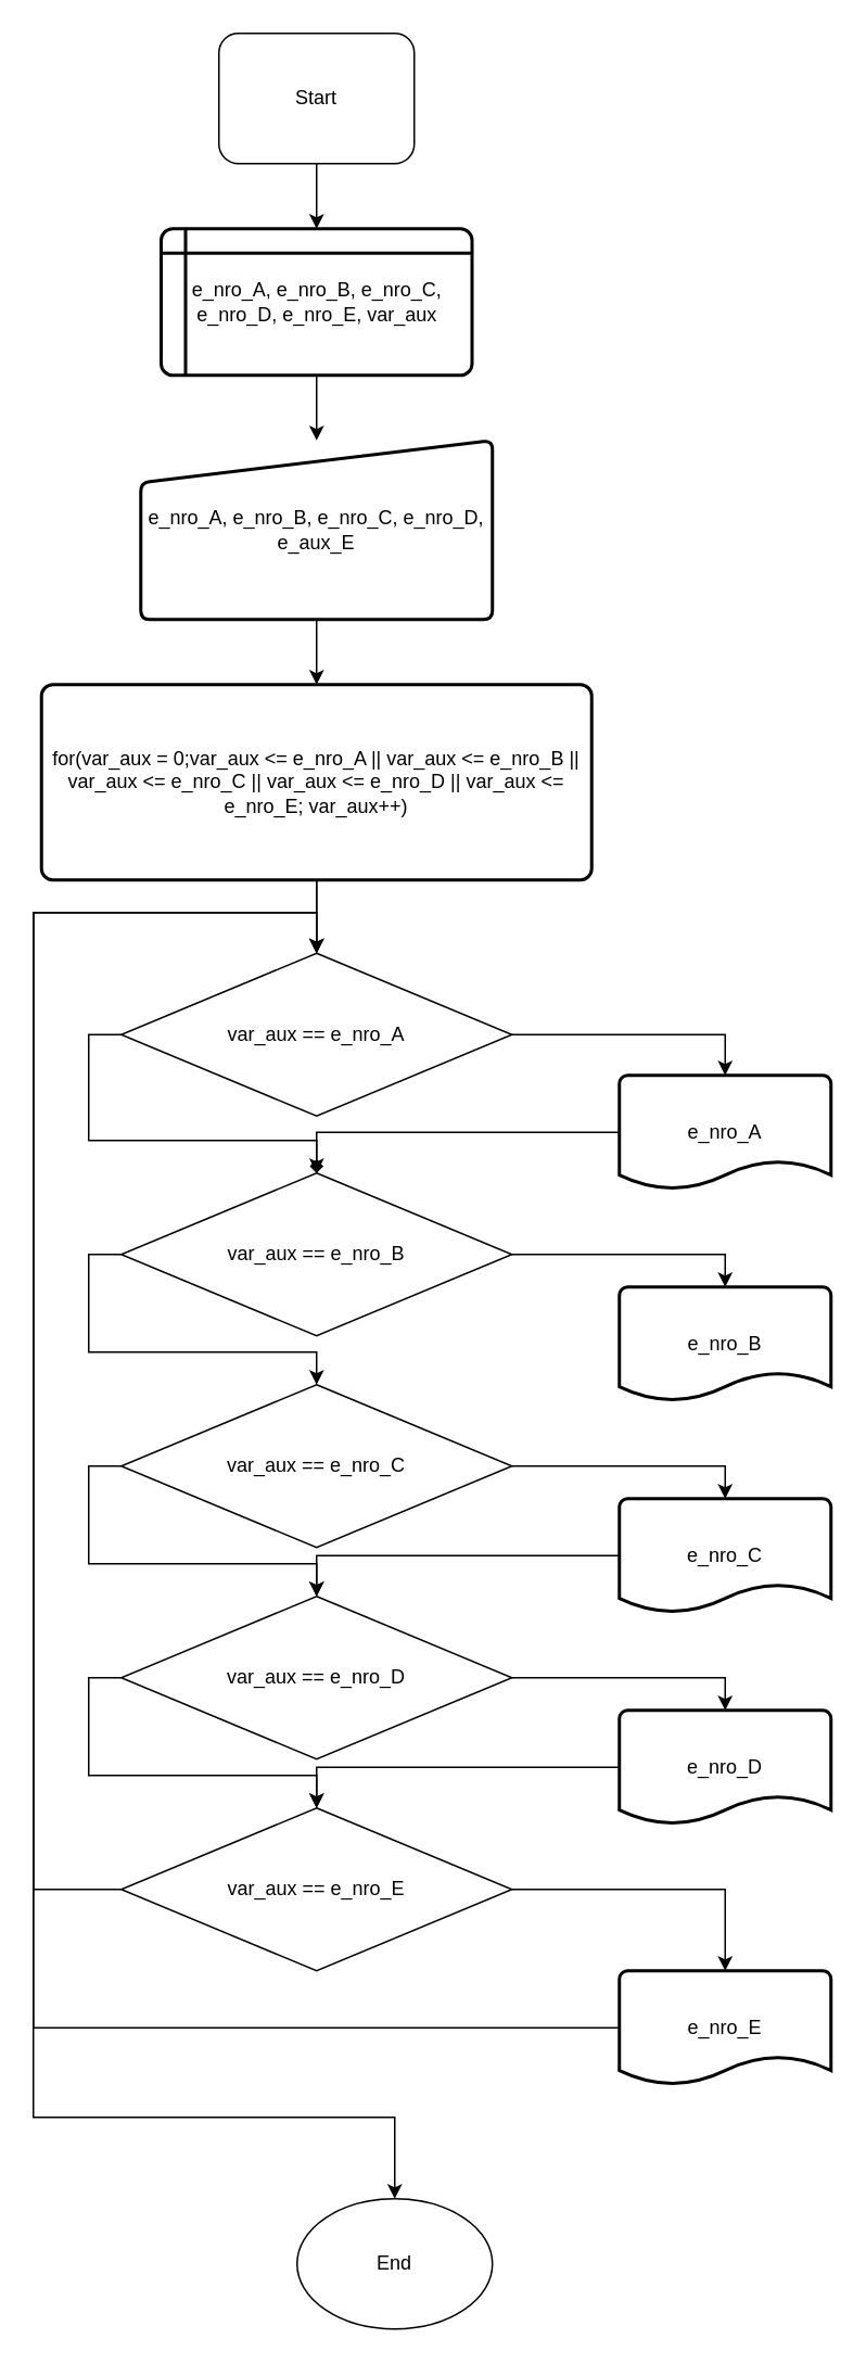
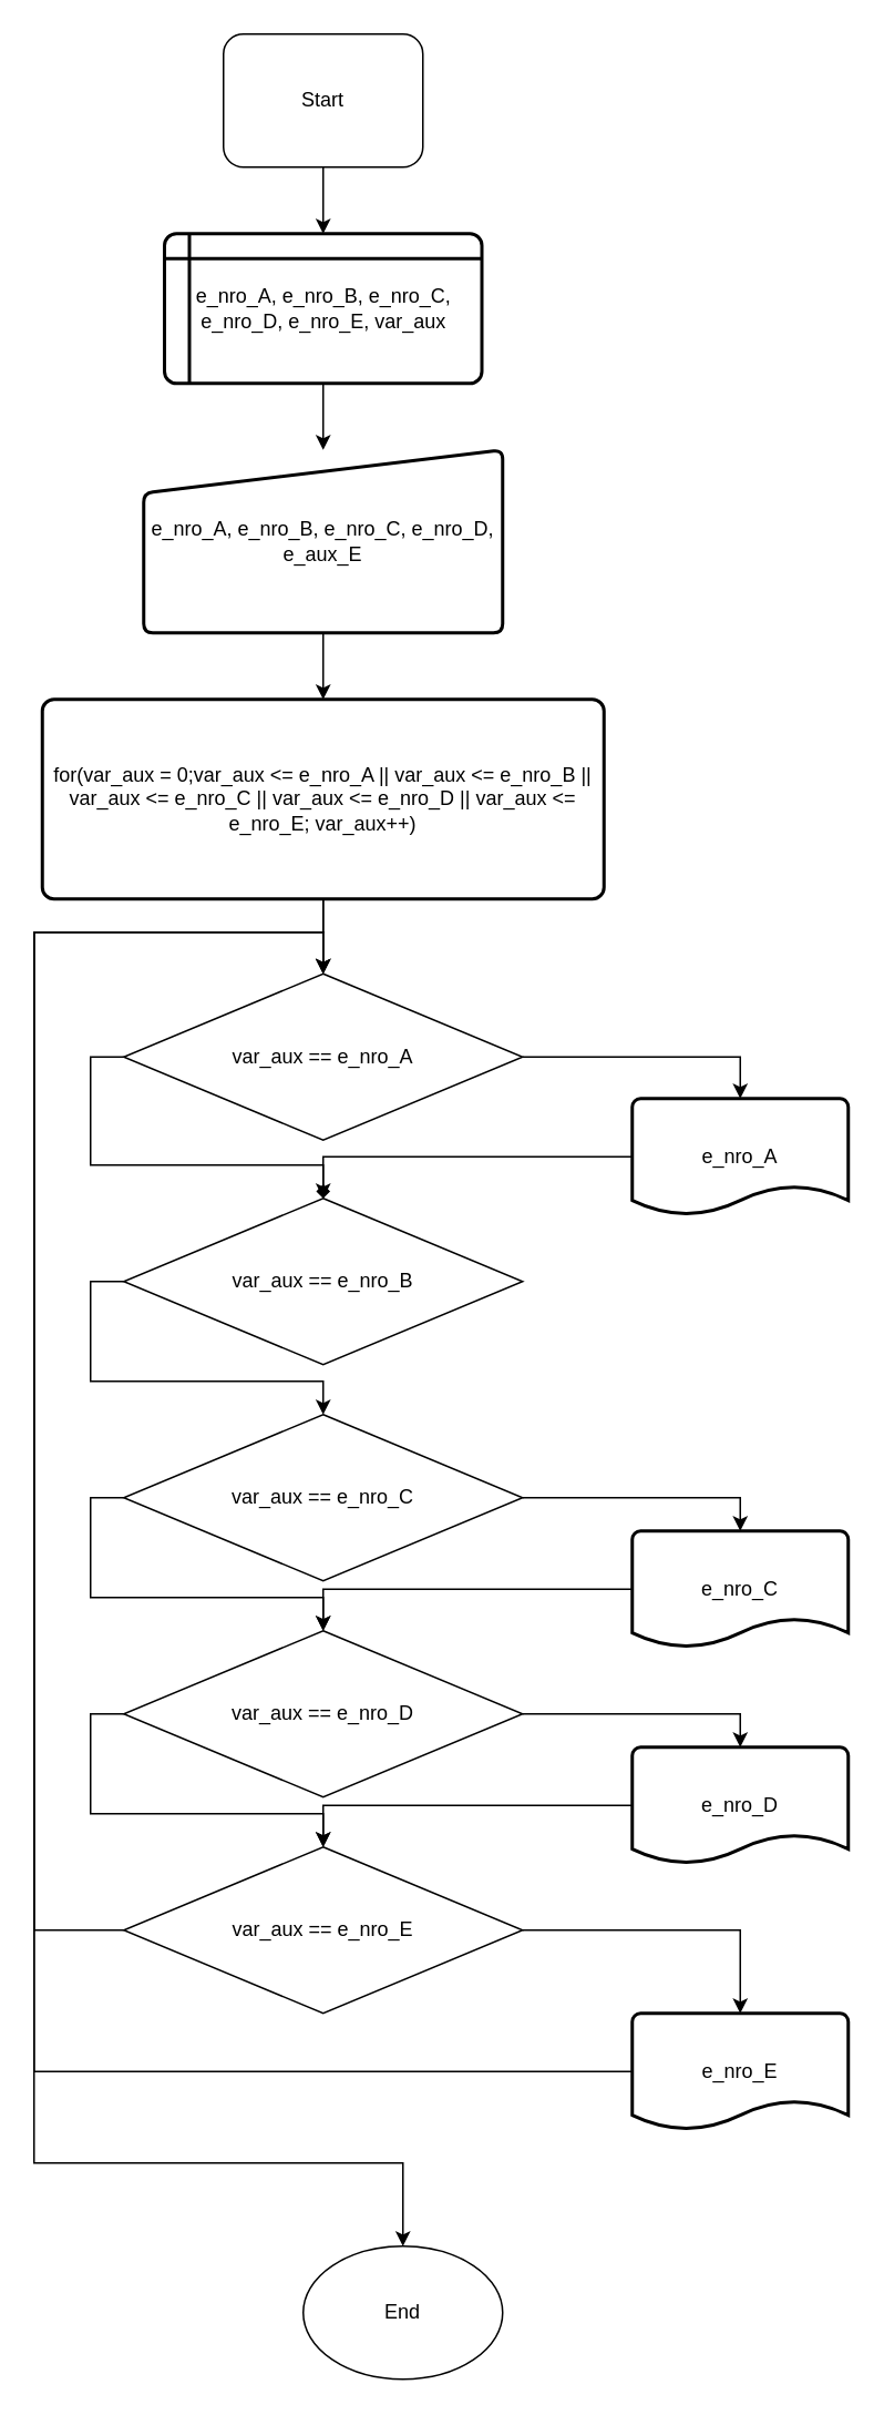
- <mxCell id="15" style="edgeStyle=orthogonalEdgeStyle;rounded=0;orthogonalLoop=1;jettySize=auto;html=1;exitX=1;exitY=0.5;exitDx=0;exitDy=0;entryX=0.5;entryY=0;entryDx=0;entryDy=0;entryPerimeter=0;" edge="1" parent="1" source="16" target="28"><mxGeometry relative="1" as="geometry" /></mxCell>
- <mxCell id="28" value="e_nro_B" style="strokeWidth=2;html=1;shape=mxgraph.flowchart.document2;whiteSpace=wrap;size=0.25;" vertex="1" parent="1"><mxGeometry x="380" y="790" width="130" height="70" as="geometry" /></mxCell>
